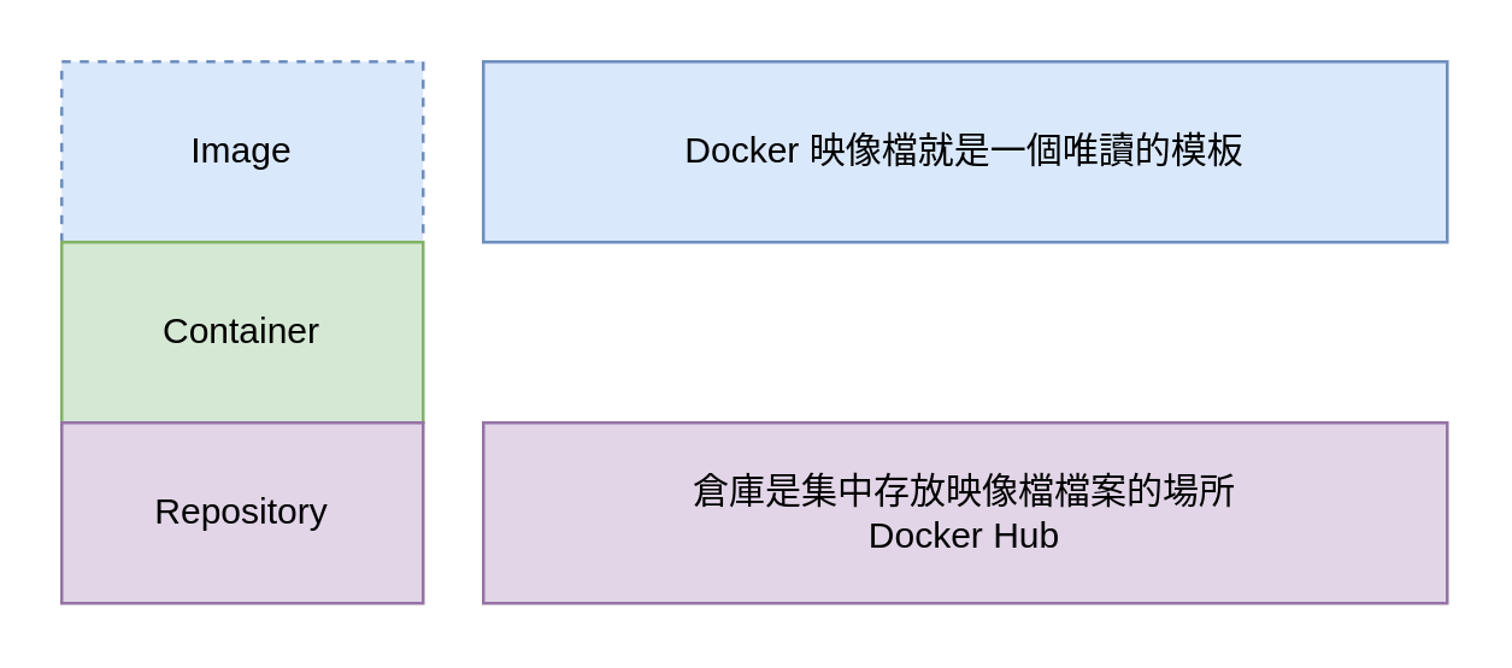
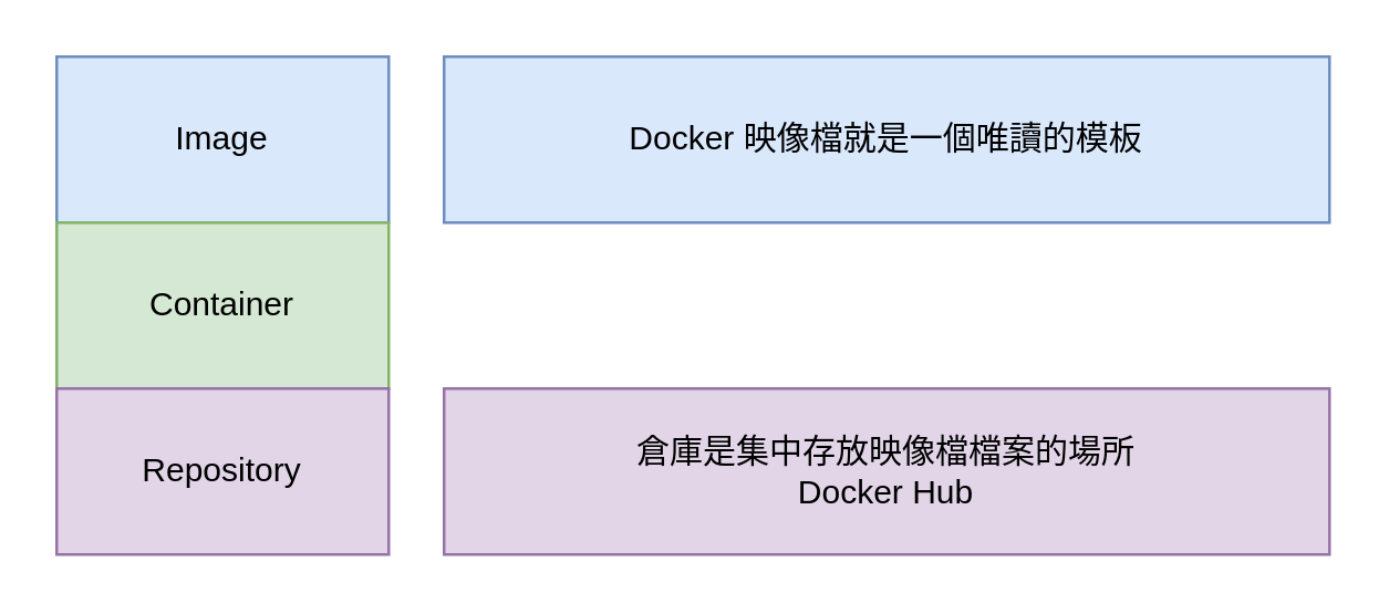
- <mxCell id="2" value="Image" style="rounded=0;whiteSpace=wrap;html=1;fillColor=#dae8fc;strokeColor=#6c8ebf;dashed=1;" vertex="1" parent="1"><mxGeometry x="20" y="20" width="120" height="60" as="geometry" /></mxCell>
+ <mxCell id="2" value="Image" style="rounded=0;whiteSpace=wrap;html=1;fillColor=#dae8fc;strokeColor=#6c8ebf;" vertex="1" parent="1"><mxGeometry x="20" y="20" width="120" height="60" as="geometry" /></mxCell>
